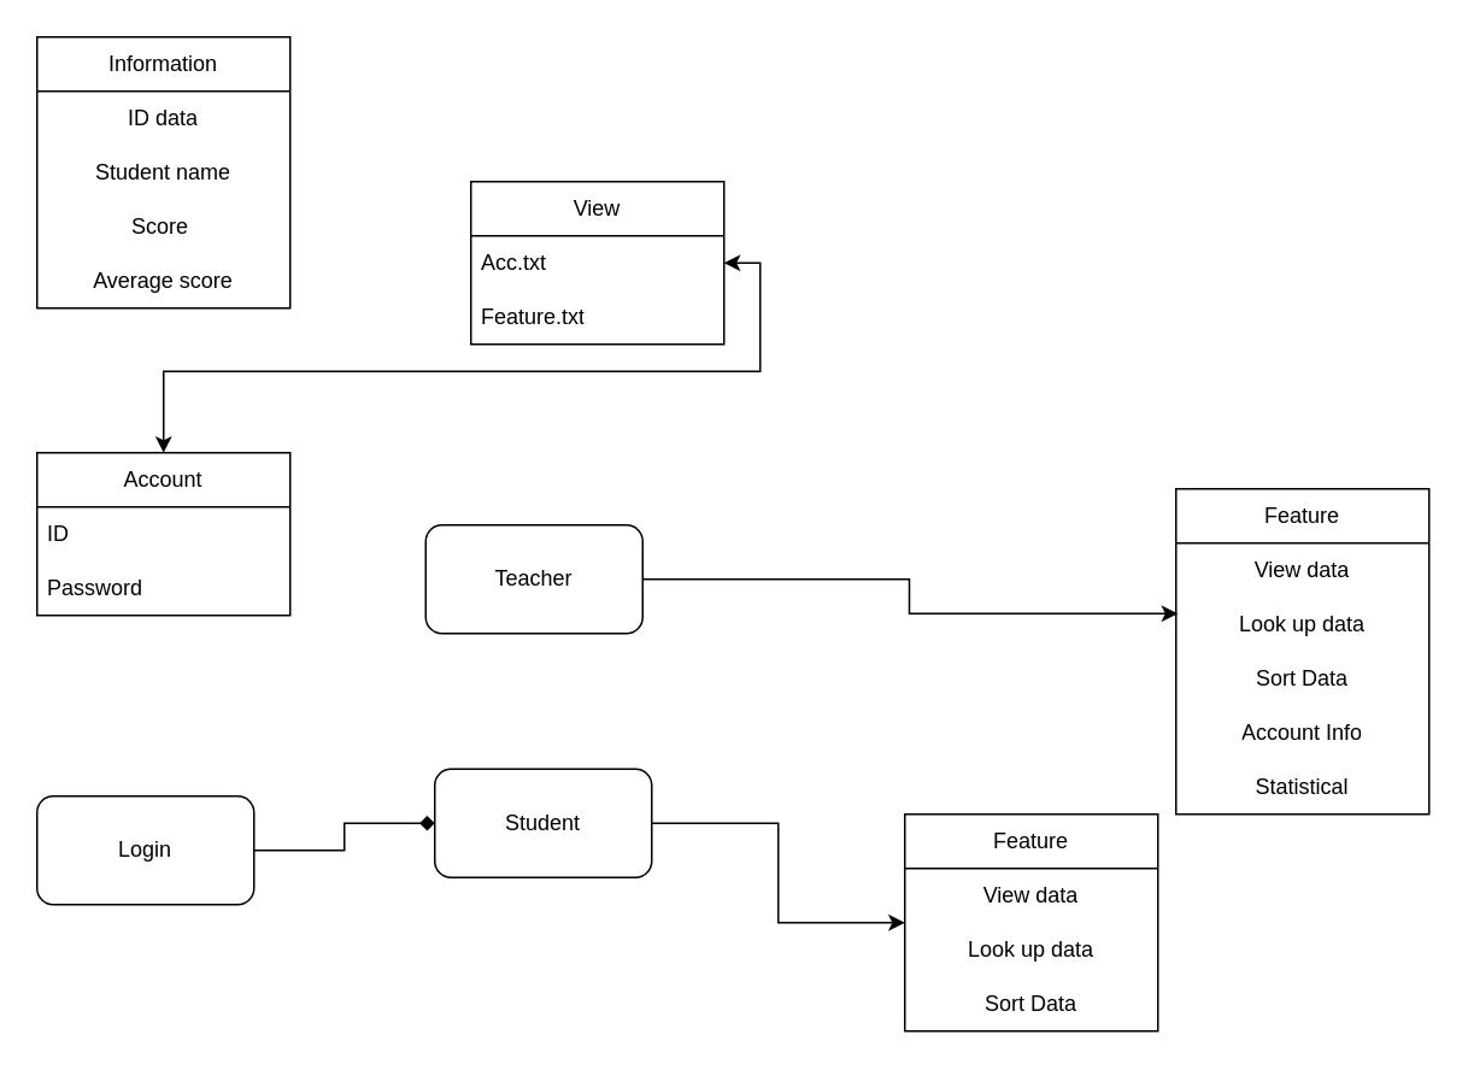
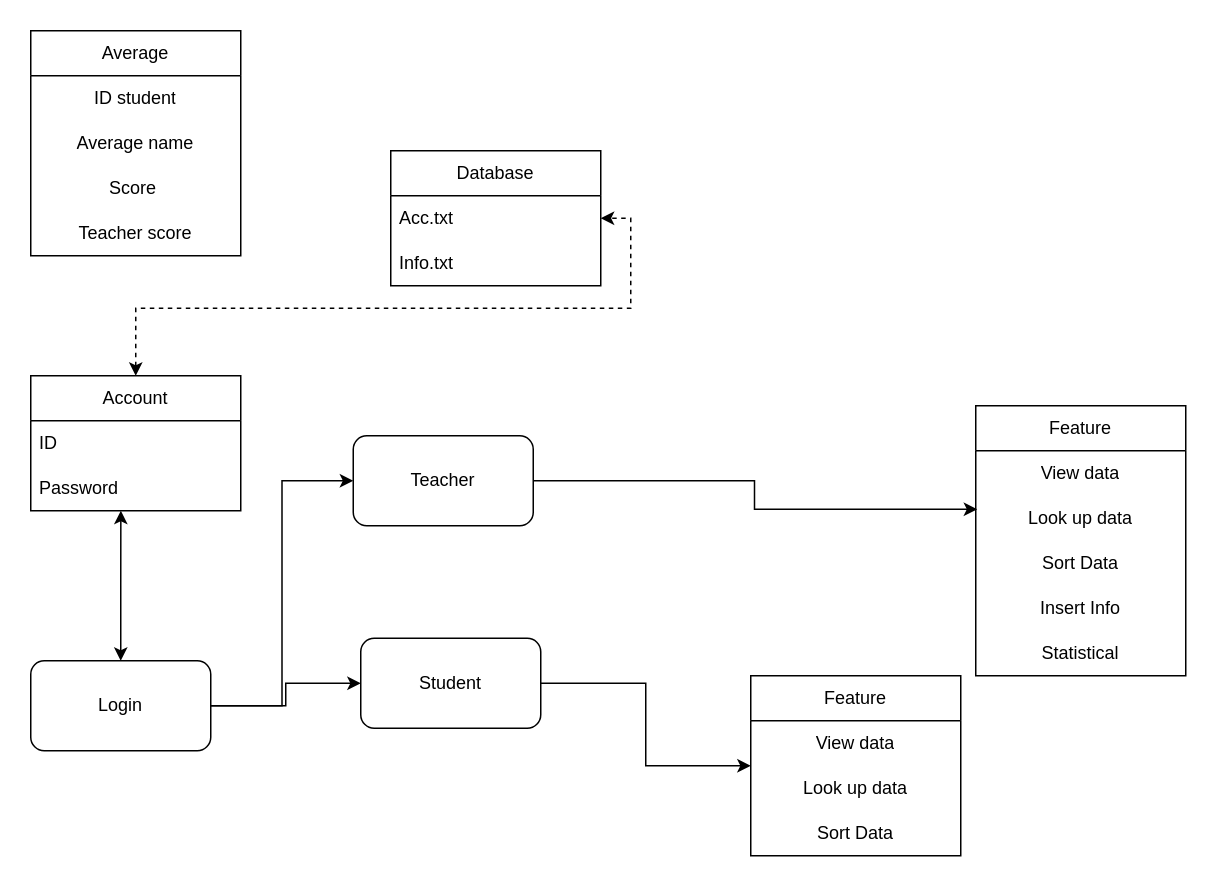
- <mxCell id="19" value="Information" style="swimlane;fontStyle=0;childLayout=stackLayout;horizontal=1;startSize=30;horizontalStack=0;resizeParent=1;resizeParentMax=0;resizeLast=0;collapsible=1;marginBottom=0;whiteSpace=wrap;html=1;" parent="1" vertex="1"><mxGeometry x="20" y="20" width="140" height="150" as="geometry" /></mxCell>
+ <mxCell id="19" value="Average" style="swimlane;fontStyle=0;childLayout=stackLayout;horizontal=1;startSize=30;horizontalStack=0;resizeParent=1;resizeParentMax=0;resizeLast=0;collapsible=1;marginBottom=0;whiteSpace=wrap;html=1;" parent="1" vertex="1"><mxGeometry x="20" y="20" width="140" height="150" as="geometry" /></mxCell>
- <mxCell id="20" value="ID data" style="text;strokeColor=none;fillColor=none;align=center;verticalAlign=middle;spacingLeft=4;spacingRight=4;overflow=hidden;points=[[0,0.5],[1,0.5]];portConstraint=eastwest;rotatable=0;whiteSpace=wrap;html=1;" parent="19" vertex="1"><mxGeometry y="30" width="140" height="30" as="geometry" /></mxCell>
+ <mxCell id="20" value="ID student" style="text;strokeColor=none;fillColor=none;align=center;verticalAlign=middle;spacingLeft=4;spacingRight=4;overflow=hidden;points=[[0,0.5],[1,0.5]];portConstraint=eastwest;rotatable=0;whiteSpace=wrap;html=1;" parent="19" vertex="1"><mxGeometry y="30" width="140" height="30" as="geometry" /></mxCell>
- <mxCell id="21" value="Student name" style="text;strokeColor=none;fillColor=none;align=center;verticalAlign=middle;spacingLeft=4;spacingRight=4;overflow=hidden;points=[[0,0.5],[1,0.5]];portConstraint=eastwest;rotatable=0;whiteSpace=wrap;html=1;" parent="19" vertex="1"><mxGeometry y="60" width="140" height="30" as="geometry" /></mxCell>
+ <mxCell id="21" value="Average name" style="text;strokeColor=none;fillColor=none;align=center;verticalAlign=middle;spacingLeft=4;spacingRight=4;overflow=hidden;points=[[0,0.5],[1,0.5]];portConstraint=eastwest;rotatable=0;whiteSpace=wrap;html=1;" parent="19" vertex="1"><mxGeometry y="60" width="140" height="30" as="geometry" /></mxCell>
- <mxCell id="29" value="View" style="swimlane;fontStyle=0;childLayout=stackLayout;horizontal=1;startSize=30;horizontalStack=0;resizeParent=1;resizeParentMax=0;resizeLast=0;collapsible=1;marginBottom=0;whiteSpace=wrap;html=1;" parent="1" vertex="1"><mxGeometry x="260" y="100" width="140" height="90" as="geometry" /></mxCell>
+ <mxCell id="29" value="Database" style="swimlane;fontStyle=0;childLayout=stackLayout;horizontal=1;startSize=30;horizontalStack=0;resizeParent=1;resizeParentMax=0;resizeLast=0;collapsible=1;marginBottom=0;whiteSpace=wrap;html=1;" parent="1" vertex="1"><mxGeometry x="260" y="100" width="140" height="90" as="geometry" /></mxCell>
- <mxCell id="23" value="Average score" style="text;html=1;strokeColor=none;fillColor=none;align=center;verticalAlign=middle;whiteSpace=wrap;rounded=0;" parent="19" vertex="1"><mxGeometry y="120" width="140" height="30" as="geometry" /></mxCell>
+ <mxCell id="23" value="Teacher score" style="text;html=1;strokeColor=none;fillColor=none;align=center;verticalAlign=middle;whiteSpace=wrap;rounded=0;" parent="19" vertex="1"><mxGeometry y="120" width="140" height="30" as="geometry" /></mxCell>
- <mxCell id="31" value="Feature.txt" style="text;strokeColor=none;fillColor=none;align=left;verticalAlign=middle;spacingLeft=4;spacingRight=4;overflow=hidden;points=[[0,0.5],[1,0.5]];portConstraint=eastwest;rotatable=0;whiteSpace=wrap;html=1;" parent="29" vertex="1"><mxGeometry y="60" width="140" height="30" as="geometry" /></mxCell>
+ <mxCell id="31" value="Info.txt" style="text;strokeColor=none;fillColor=none;align=left;verticalAlign=middle;spacingLeft=4;spacingRight=4;overflow=hidden;points=[[0,0.5],[1,0.5]];portConstraint=eastwest;rotatable=0;whiteSpace=wrap;html=1;" parent="29" vertex="1"><mxGeometry y="60" width="140" height="30" as="geometry" /></mxCell>
- <mxCell id="24" style="edgeStyle=orthogonalEdgeStyle;rounded=0;orthogonalLoop=1;jettySize=auto;html=1;entryX=1;entryY=0.5;entryDx=0;entryDy=0;startArrow=classic;startFill=1;" parent="1" source="25" target="30" edge="1"><mxGeometry relative="1" as="geometry" /></mxCell>
+ <mxCell id="24" style="edgeStyle=orthogonalEdgeStyle;rounded=0;orthogonalLoop=1;jettySize=auto;html=1;entryX=1;entryY=0.5;entryDx=0;entryDy=0;startArrow=classic;startFill=1;dashed=1;" parent="1" source="25" target="30" edge="1"><mxGeometry relative="1" as="geometry" /></mxCell>
+ <mxCell id="2" style="edgeStyle=orthogonalEdgeStyle;rounded=0;orthogonalLoop=1;jettySize=auto;html=1;entryX=0;entryY=0.5;entryDx=0;entryDy=0;" parent="1" source="4" target="5" edge="1"><mxGeometry relative="1" as="geometry" /></mxCell>
+ <mxCell id="28" style="edgeStyle=orthogonalEdgeStyle;rounded=0;orthogonalLoop=1;jettySize=auto;html=1;entryX=0.429;entryY=1;entryDx=0;entryDy=0;entryPerimeter=0;startArrow=classic;startFill=1;" parent="1" source="4" target="27" edge="1"><mxGeometry relative="1" as="geometry" /></mxCell>
- <mxCell id="12" value="Account Info" style="text;strokeColor=none;fillColor=none;align=center;verticalAlign=middle;spacingLeft=4;spacingRight=4;overflow=hidden;points=[[0,0.5],[1,0.5]];portConstraint=eastwest;rotatable=0;whiteSpace=wrap;html=1;" parent="8" vertex="1"><mxGeometry y="120" width="140" height="30" as="geometry" /></mxCell>
+ <mxCell id="12" value="Insert Info" style="text;strokeColor=none;fillColor=none;align=center;verticalAlign=middle;spacingLeft=4;spacingRight=4;overflow=hidden;points=[[0,0.5],[1,0.5]];portConstraint=eastwest;rotatable=0;whiteSpace=wrap;html=1;" parent="8" vertex="1"><mxGeometry y="120" width="140" height="30" as="geometry" /></mxCell>
- <mxCell id="3" style="edgeStyle=orthogonalEdgeStyle;rounded=0;orthogonalLoop=1;jettySize=auto;html=1;entryX=0;entryY=0.5;entryDx=0;entryDy=0;endArrow=diamond;" parent="1" source="4" target="7" edge="1"><mxGeometry relative="1" as="geometry" /></mxCell>
+ <mxCell id="3" style="edgeStyle=orthogonalEdgeStyle;rounded=0;orthogonalLoop=1;jettySize=auto;html=1;entryX=0;entryY=0.5;entryDx=0;entryDy=0;" parent="1" source="4" target="7" edge="1"><mxGeometry relative="1" as="geometry" /></mxCell>
